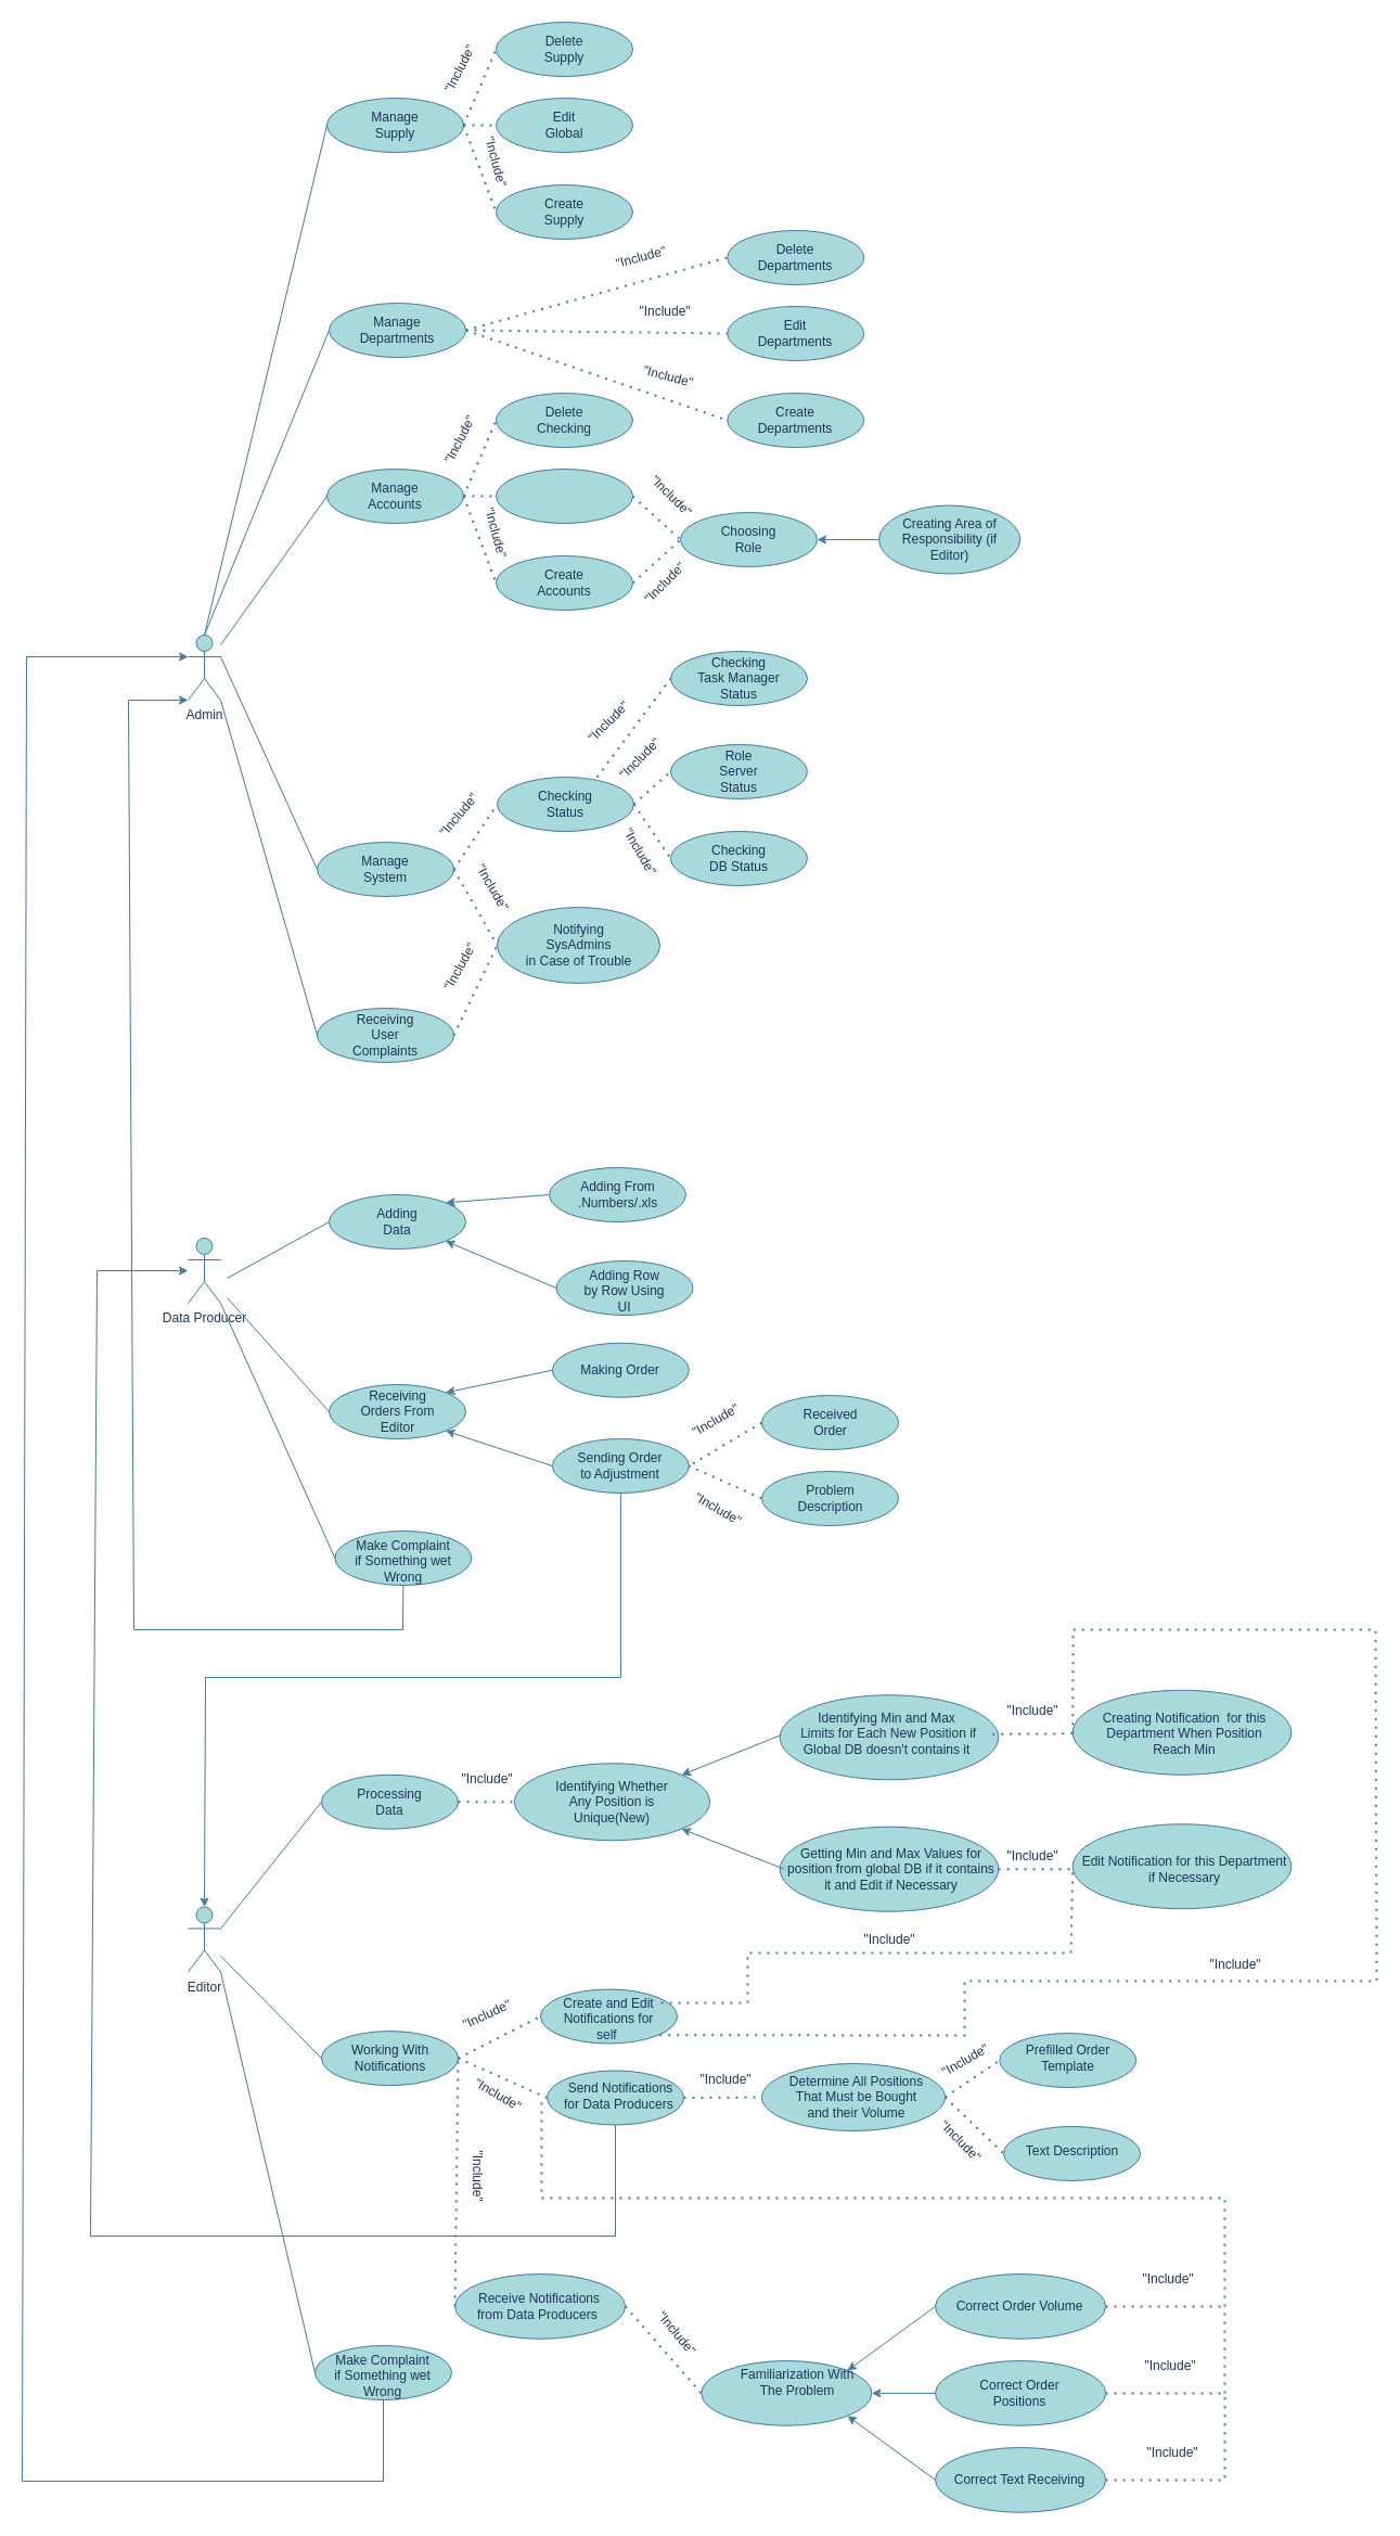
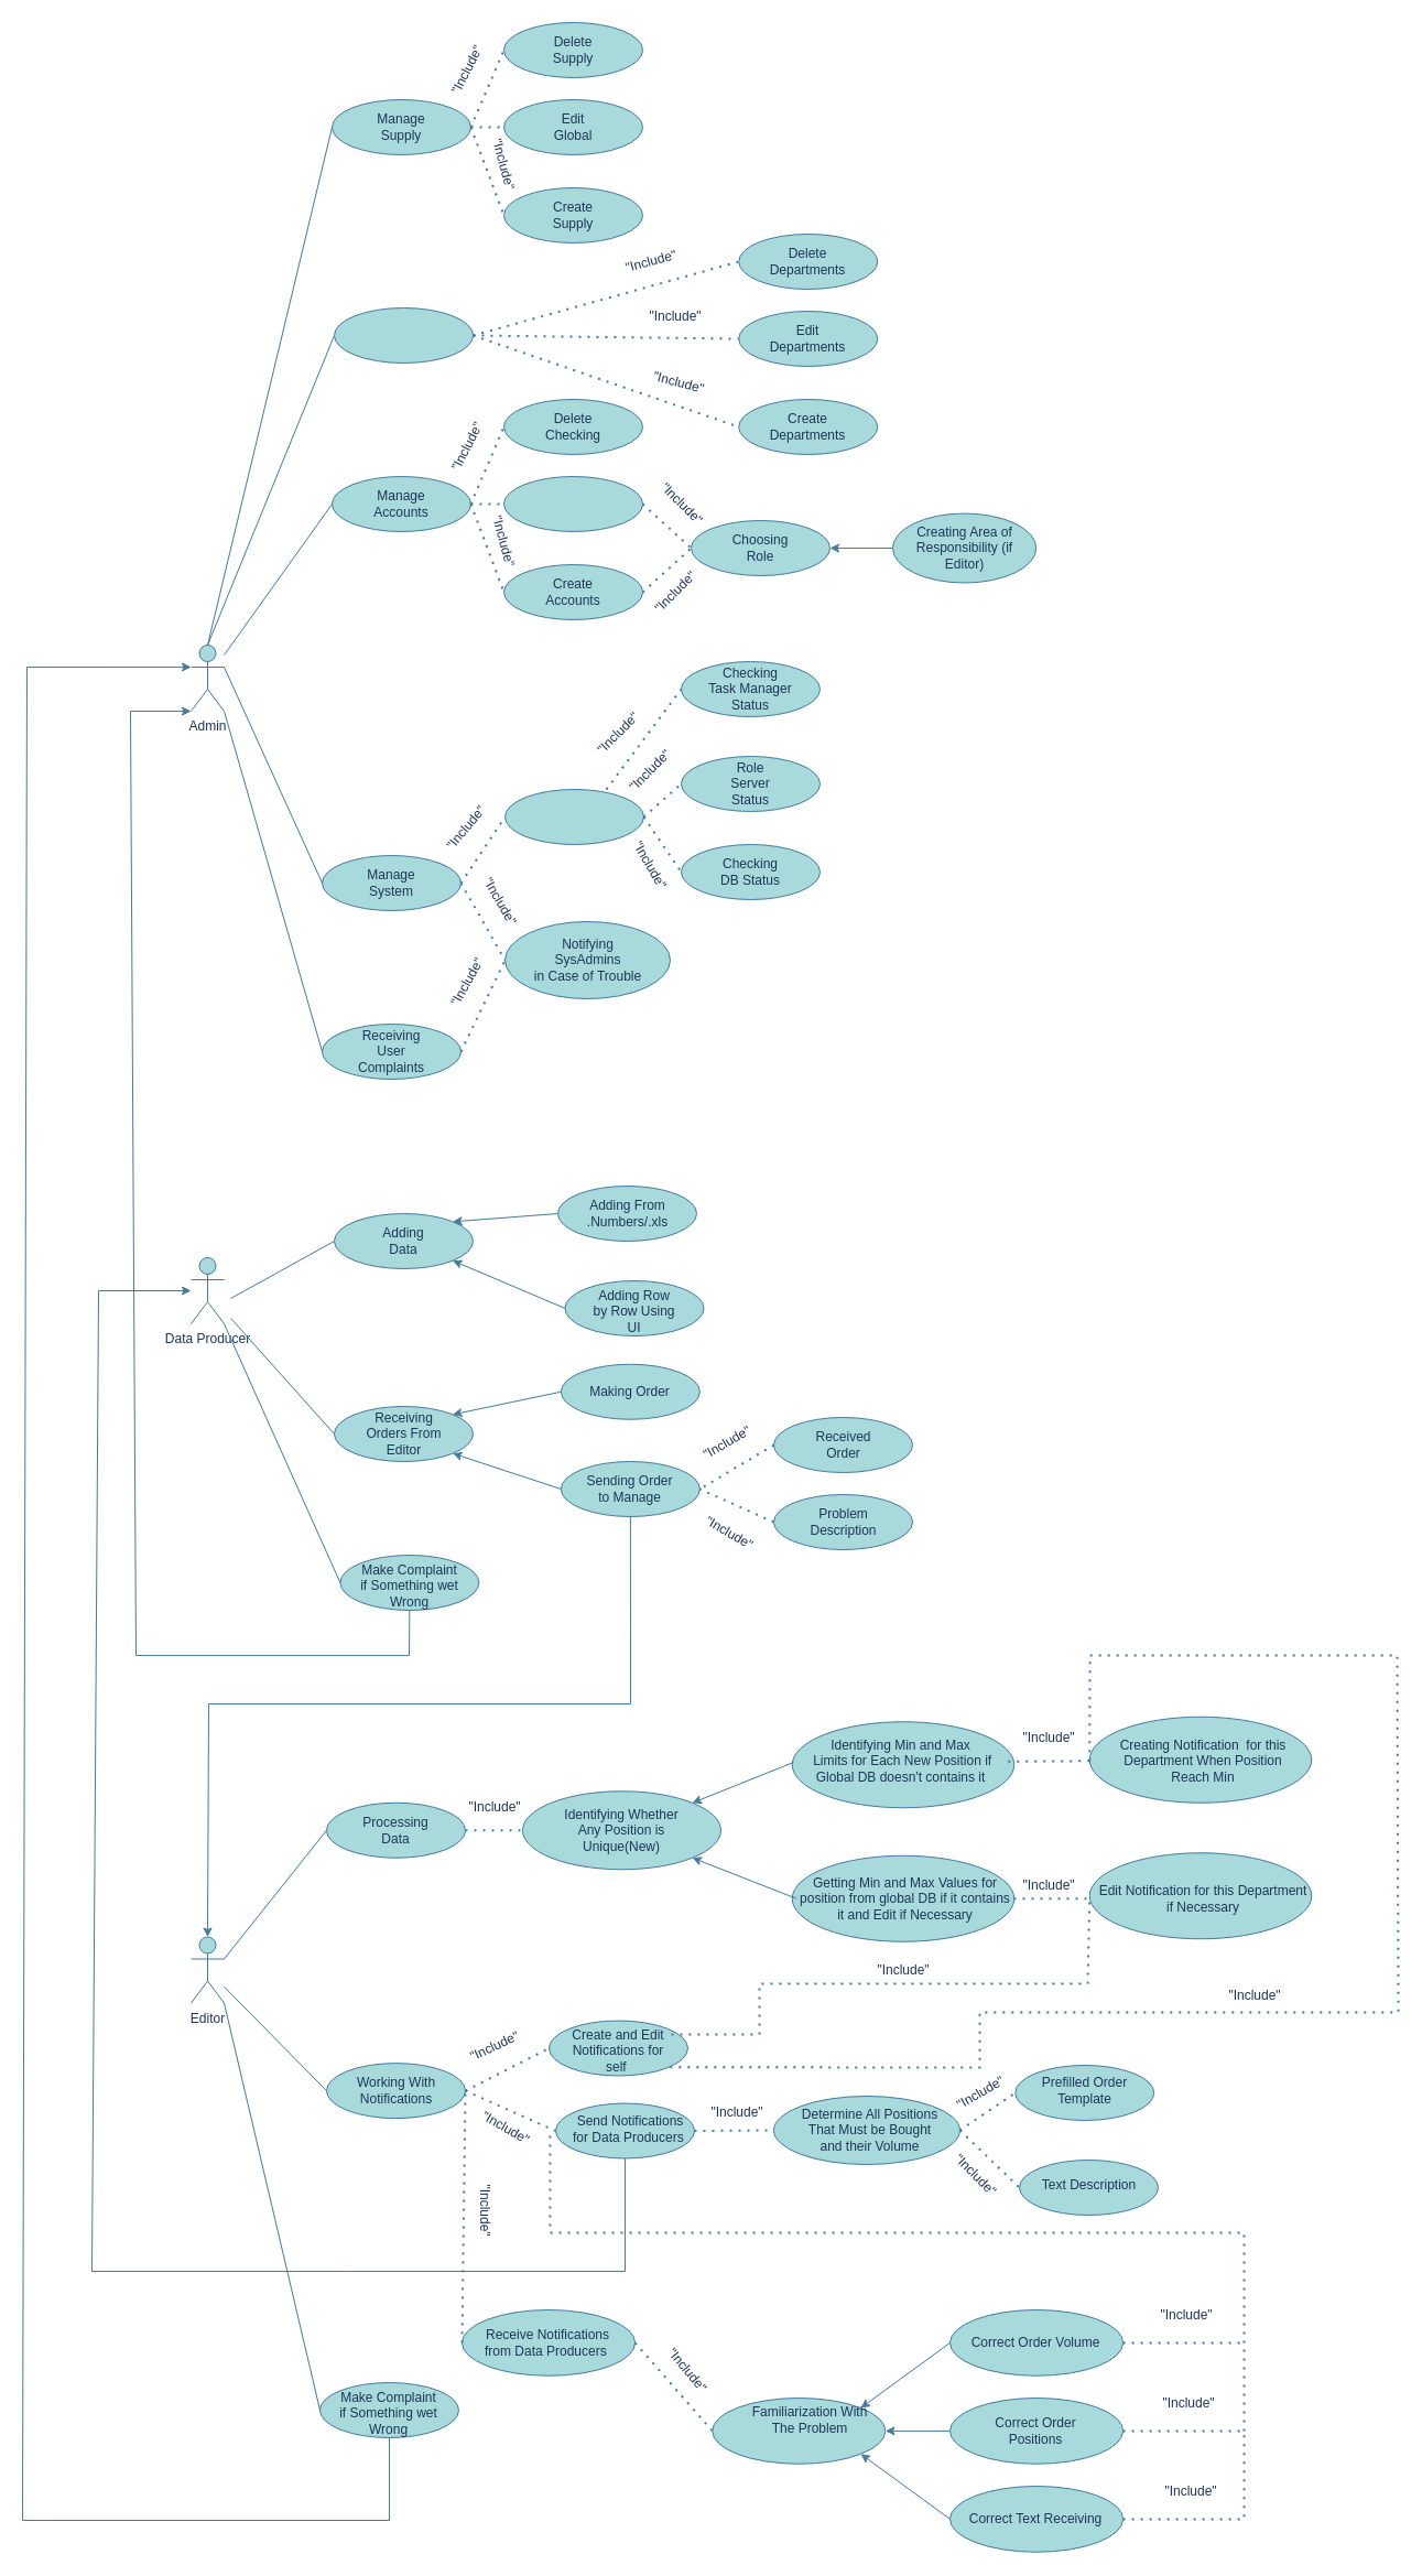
- <mxCell id="164" value="Manage Departments" style="text;html=1;strokeColor=none;fillColor=none;align=center;verticalAlign=middle;whiteSpace=wrap;rounded=0;labelBackgroundColor=none;fontColor=#1D3557;" vertex="1" parent="1"><mxGeometry x="336" y="289" width="60" height="30" as="geometry" /></mxCell>
- <mxCell id="21" value="Checking&lt;br&gt;Status" style="text;html=1;strokeColor=none;fillColor=none;align=center;verticalAlign=middle;whiteSpace=wrap;rounded=0;labelBackgroundColor=none;fontColor=#1D3557;" parent="1" vertex="1"><mxGeometry x="491" y="726" width="60" height="30" as="geometry" /></mxCell>
- <mxCell id="95" value="Sending Order to Adjustment" style="text;html=1;strokeColor=none;fillColor=none;align=center;verticalAlign=middle;whiteSpace=wrap;rounded=0;labelBackgroundColor=none;fontColor=#1D3557;" parent="1" vertex="1"><mxGeometry x="531.38" y="1337.75" width="81" height="26.5" as="geometry" /></mxCell>
+ <mxCell id="95" value="Sending Order to Manage" style="text;html=1;strokeColor=none;fillColor=none;align=center;verticalAlign=middle;whiteSpace=wrap;rounded=0;labelBackgroundColor=none;fontColor=#1D3557;" parent="1" vertex="1"><mxGeometry x="531.38" y="1337.75" width="81" height="26.5" as="geometry" /></mxCell>
